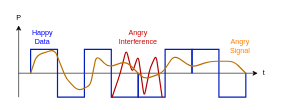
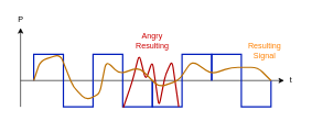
- <mxCell id="13" value="Happy Data" style="text;html=1;align=center;verticalAlign=middle;whiteSpace=wrap;rounded=0;fontColor=#0000FF;" parent="6" vertex="1"><mxGeometry width="40" height="20" as="geometry" /></mxCell>
- <mxCell id="12" value="Angry Interference" style="text;html=1;strokeColor=none;fillColor=none;align=center;verticalAlign=middle;whiteSpace=wrap;rounded=0;fontColor=#CC0000;" parent="6" vertex="1"><mxGeometry x="160" width="40" height="20" as="geometry" /></mxCell>
+ <mxCell id="12" value="Angry Resulting" style="text;html=1;strokeColor=none;fillColor=none;align=center;verticalAlign=middle;whiteSpace=wrap;rounded=0;fontColor=#CC0000;" parent="6" vertex="1"><mxGeometry x="160" width="40" height="20" as="geometry" /></mxCell>
- <mxCell id="15" value="Angry&lt;br&gt;Signal" style="text;html=1;align=center;verticalAlign=middle;resizable=0;points=[];autosize=1;fontColor=#FF8000;" parent="6" vertex="1"><mxGeometry x="315" y="10" width="70" height="30" as="geometry" /></mxCell>
+ <mxCell id="15" value="Resulting&lt;br&gt;Signal" style="text;html=1;align=center;verticalAlign=middle;resizable=0;points=[];autosize=1;fontColor=#FF8000;" parent="6" vertex="1"><mxGeometry x="315" y="10" width="70" height="30" as="geometry" /></mxCell>
